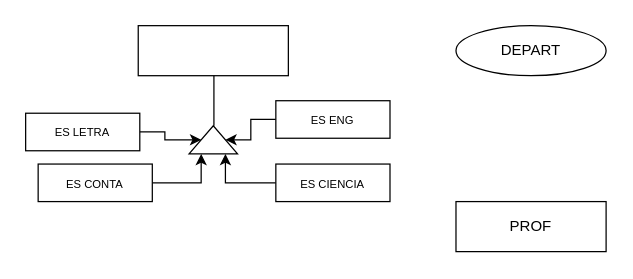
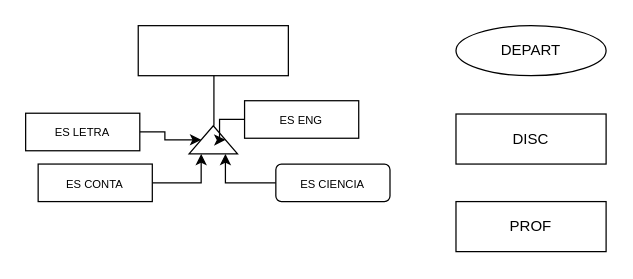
- <mxCell id="10" value="&lt;font style=&quot;font-size: 9px;&quot;&gt;ES ENG&lt;/font&gt;" style="rounded=0;whiteSpace=wrap;html=1;" vertex="1" parent="1"><mxGeometry x="220" y="80" width="91.25" height="30" as="geometry" /></mxCell>
+ <mxCell id="10" value="&lt;font style=&quot;font-size: 9px;&quot;&gt;ES ENG&lt;/font&gt;" style="rounded=0;whiteSpace=wrap;html=1;" vertex="1" parent="1"><mxGeometry x="195" y="80" width="91.25" height="30" as="geometry" /></mxCell>
+ <mxCell id="14" value="DISC" style="rounded=0;whiteSpace=wrap;html=1;" vertex="1" parent="1"><mxGeometry x="364" y="90.63" width="120" height="40" as="geometry" /></mxCell>
- <mxCell id="12" value="&lt;font style=&quot;font-size: 9px;&quot;&gt;ES CIENCIA&lt;/font&gt;" style="rounded=0;whiteSpace=wrap;html=1;" vertex="1" parent="1"><mxGeometry x="220" y="130.63" width="91.25" height="30" as="geometry" /></mxCell>
+ <mxCell id="12" value="&lt;font style=&quot;font-size: 9px;&quot;&gt;ES CIENCIA&lt;/font&gt;" style="whiteSpace=wrap;html=1;rounded=1;" vertex="1" parent="1"><mxGeometry x="220" y="130.63" width="91.25" height="30" as="geometry" /></mxCell>
